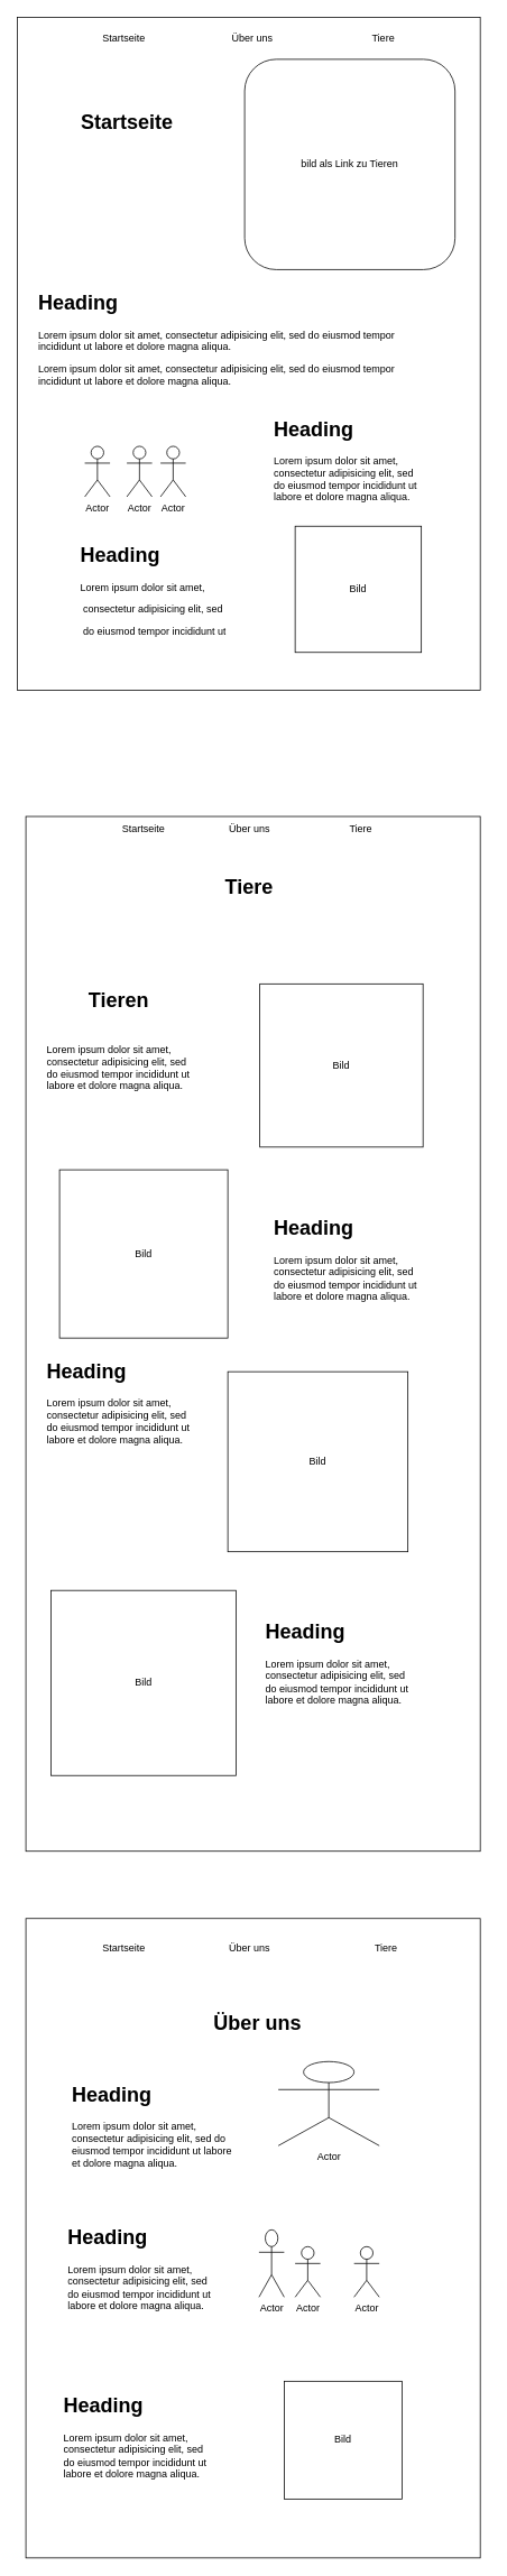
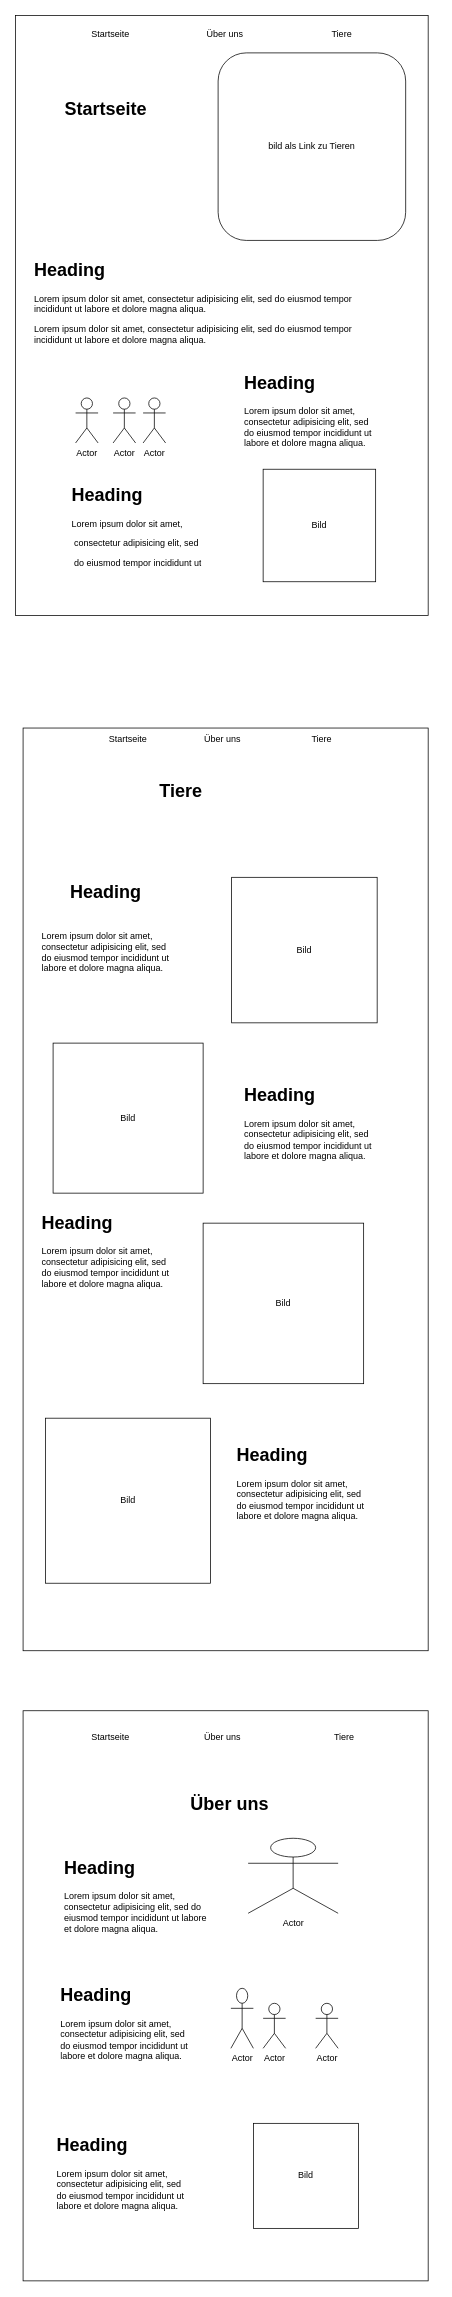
- <mxCell id="9" value="Startseite" style="text;strokeColor=none;fillColor=none;html=1;fontSize=24;fontStyle=1;verticalAlign=middle;align=center;" vertex="1" parent="1"><mxGeometry x="70" y="80" width="160" height="130" as="geometry" /></mxCell>
+ <mxCell id="9" value="Startseite" style="text;strokeColor=none;fillColor=none;html=1;fontSize=24;fontStyle=1;verticalAlign=middle;align=center;" vertex="1" parent="1"><mxGeometry x="60" y="80" width="160" height="130" as="geometry" /></mxCell>
- <mxCell id="15" value="Tiere" style="text;strokeColor=none;fillColor=none;html=1;fontSize=24;fontStyle=1;verticalAlign=middle;align=center;" vertex="1" parent="1"><mxGeometry x="142.5" y="1020" width="305" height="70" as="geometry" /></mxCell>
+ <mxCell id="15" value="Tiere" style="text;strokeColor=none;fillColor=none;html=1;fontSize=24;fontStyle=1;verticalAlign=middle;align=center;" vertex="1" parent="1"><mxGeometry x="87.5" y="1020" width="305" height="70" as="geometry" /></mxCell>
- <mxCell id="35" value="Tieren" style="text;strokeColor=none;fillColor=none;html=1;fontSize=24;fontStyle=1;verticalAlign=middle;align=center;" vertex="1" parent="1"><mxGeometry x="90" y="1169" width="100" height="40" as="geometry" /></mxCell>
+ <mxCell id="35" value="Heading" style="text;strokeColor=none;fillColor=none;html=1;fontSize=24;fontStyle=1;verticalAlign=middle;align=center;" vertex="1" parent="1"><mxGeometry x="90" y="1169" width="100" height="40" as="geometry" /></mxCell>
